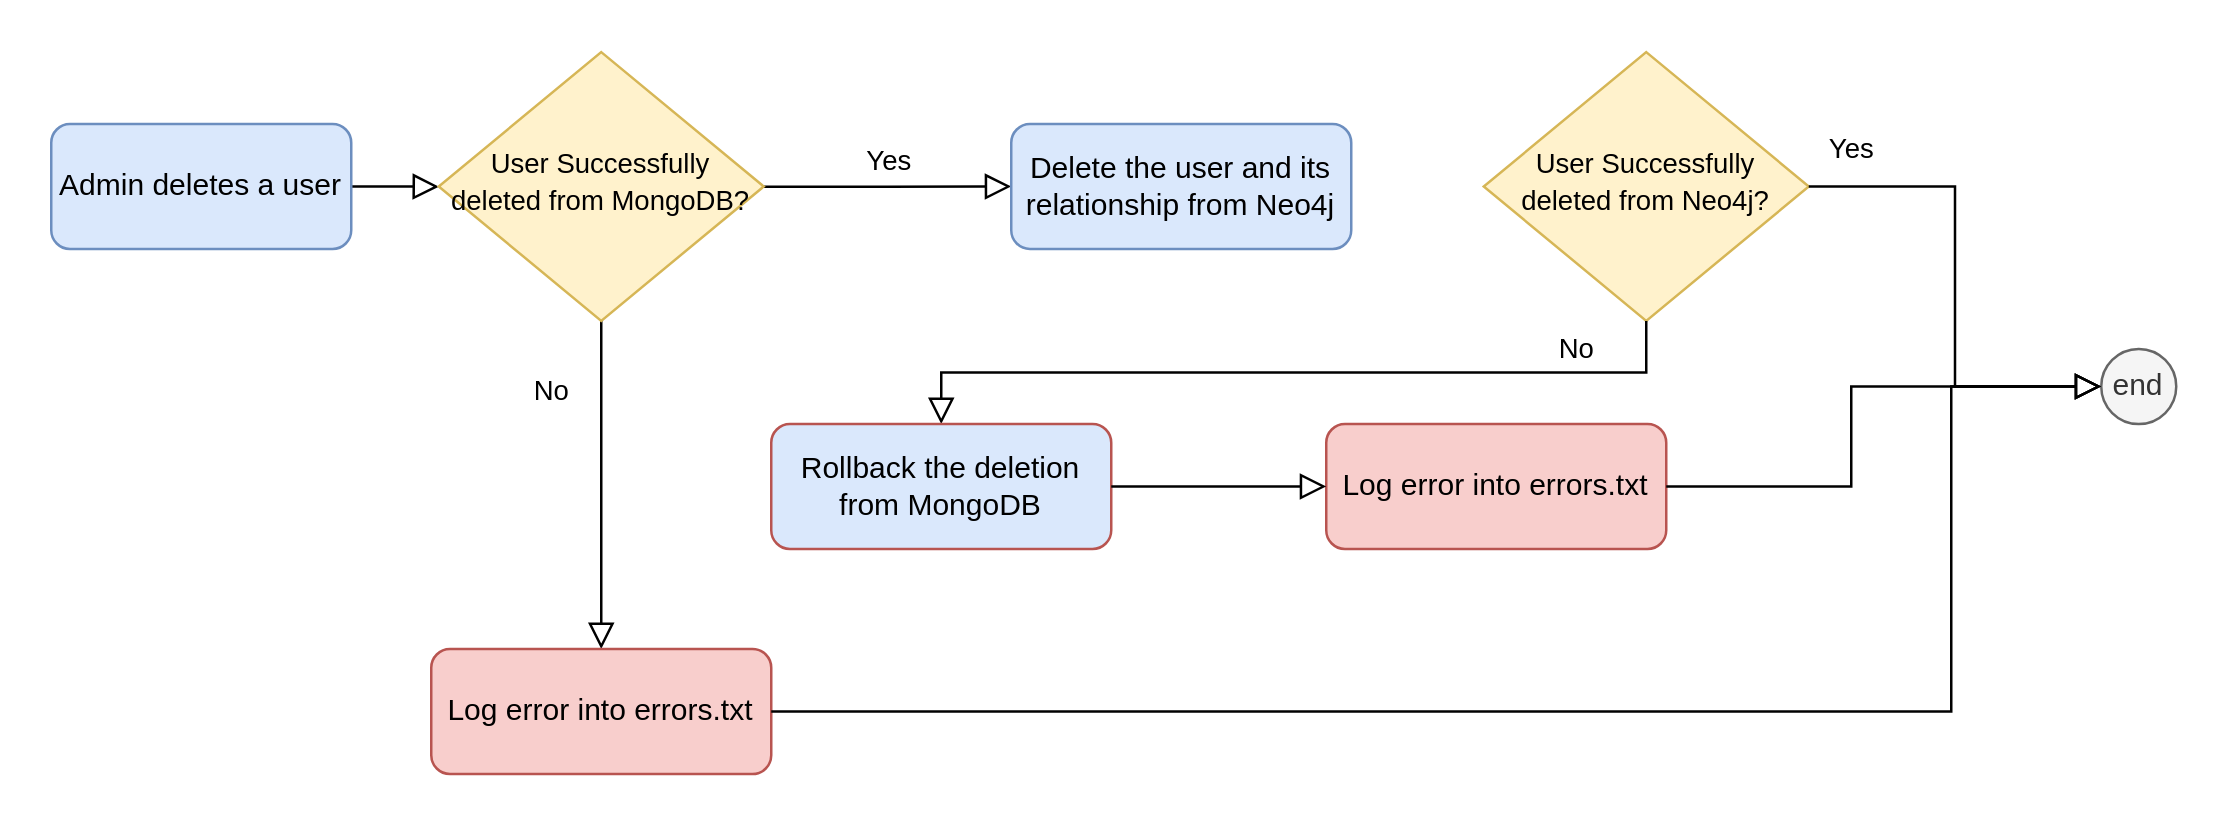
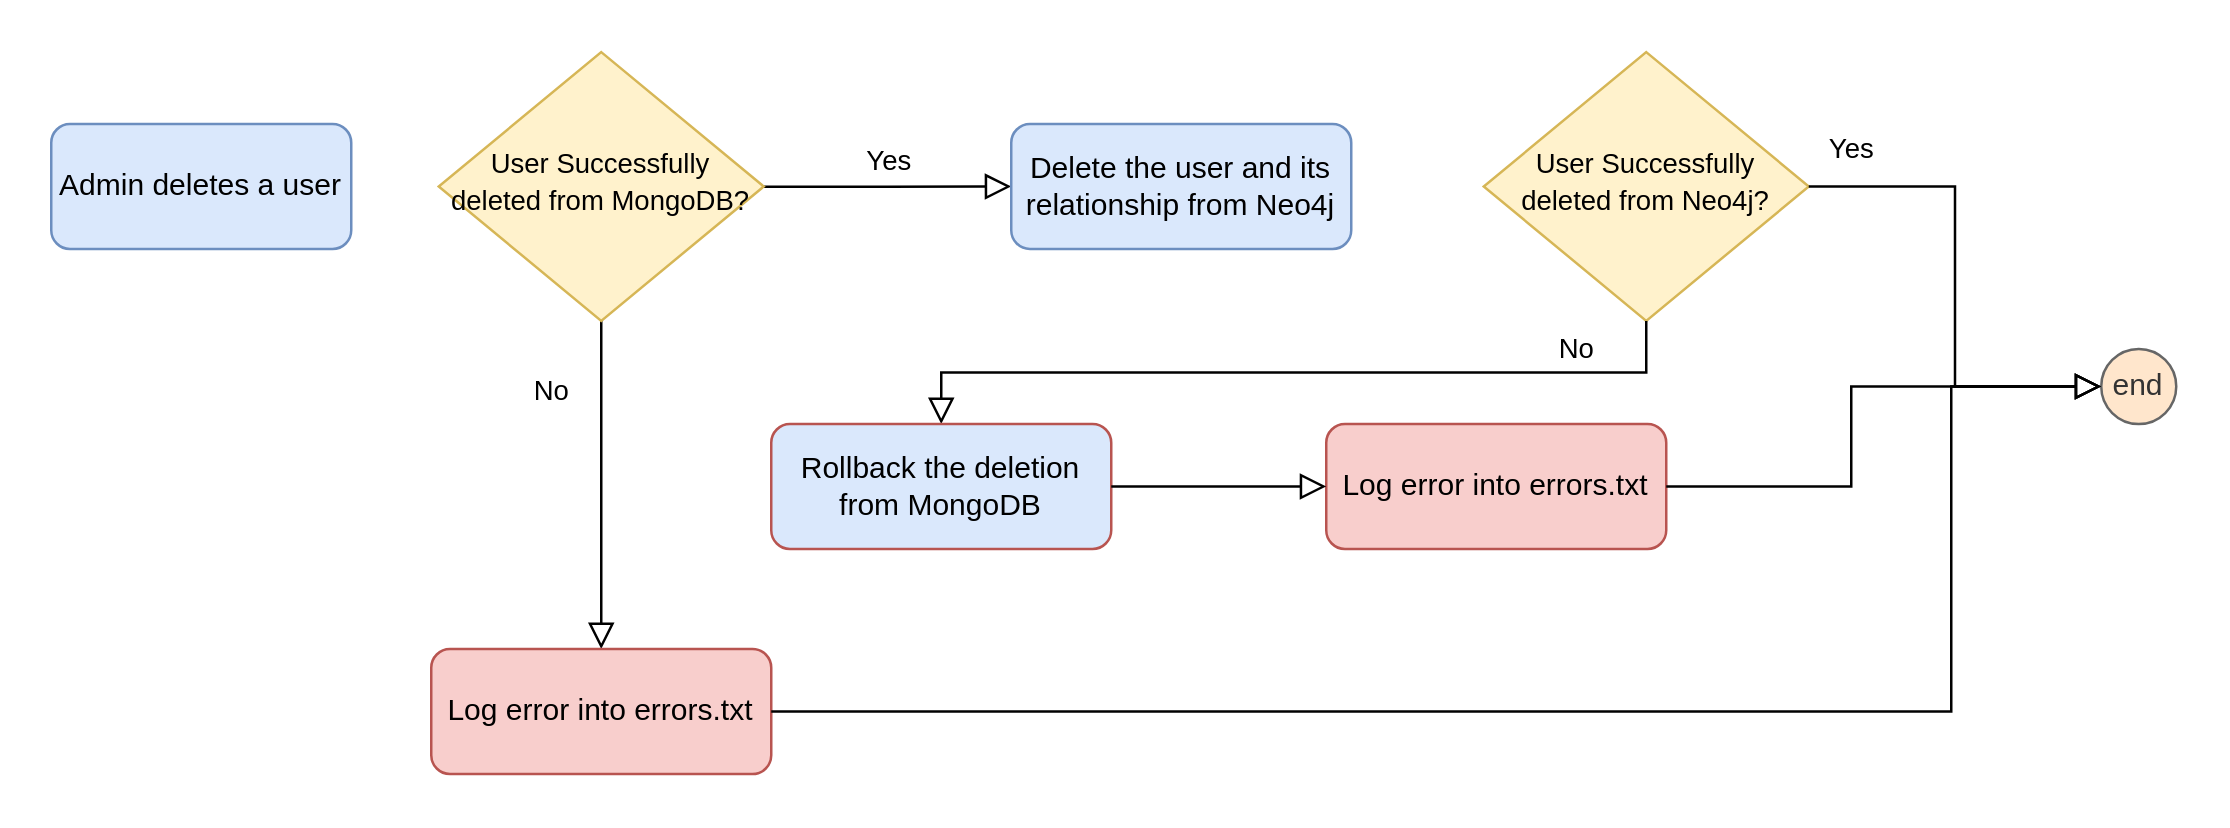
- <mxCell id="2" value="" style="rounded=0;html=1;jettySize=auto;orthogonalLoop=1;fontSize=11;endArrow=block;endFill=0;endSize=8;strokeWidth=1;shadow=0;labelBackgroundColor=none;edgeStyle=orthogonalEdgeStyle;" edge="1" parent="1" source="3" target="6"><mxGeometry relative="1" as="geometry" /></mxCell>
- <mxCell id="10" value="end" style="ellipse;whiteSpace=wrap;html=1;fillColor=#f5f5f5;strokeColor=#666666;fontColor=#333333;" vertex="1" parent="1"><mxGeometry x="840" y="139" width="30" height="30" as="geometry" /></mxCell>
+ <mxCell id="10" value="end" style="ellipse;whiteSpace=wrap;html=1;fillColor=#ffe6cc;strokeColor=#666666;fontColor=#333333;" vertex="1" parent="1"><mxGeometry x="840" y="139" width="30" height="30" as="geometry" /></mxCell>
